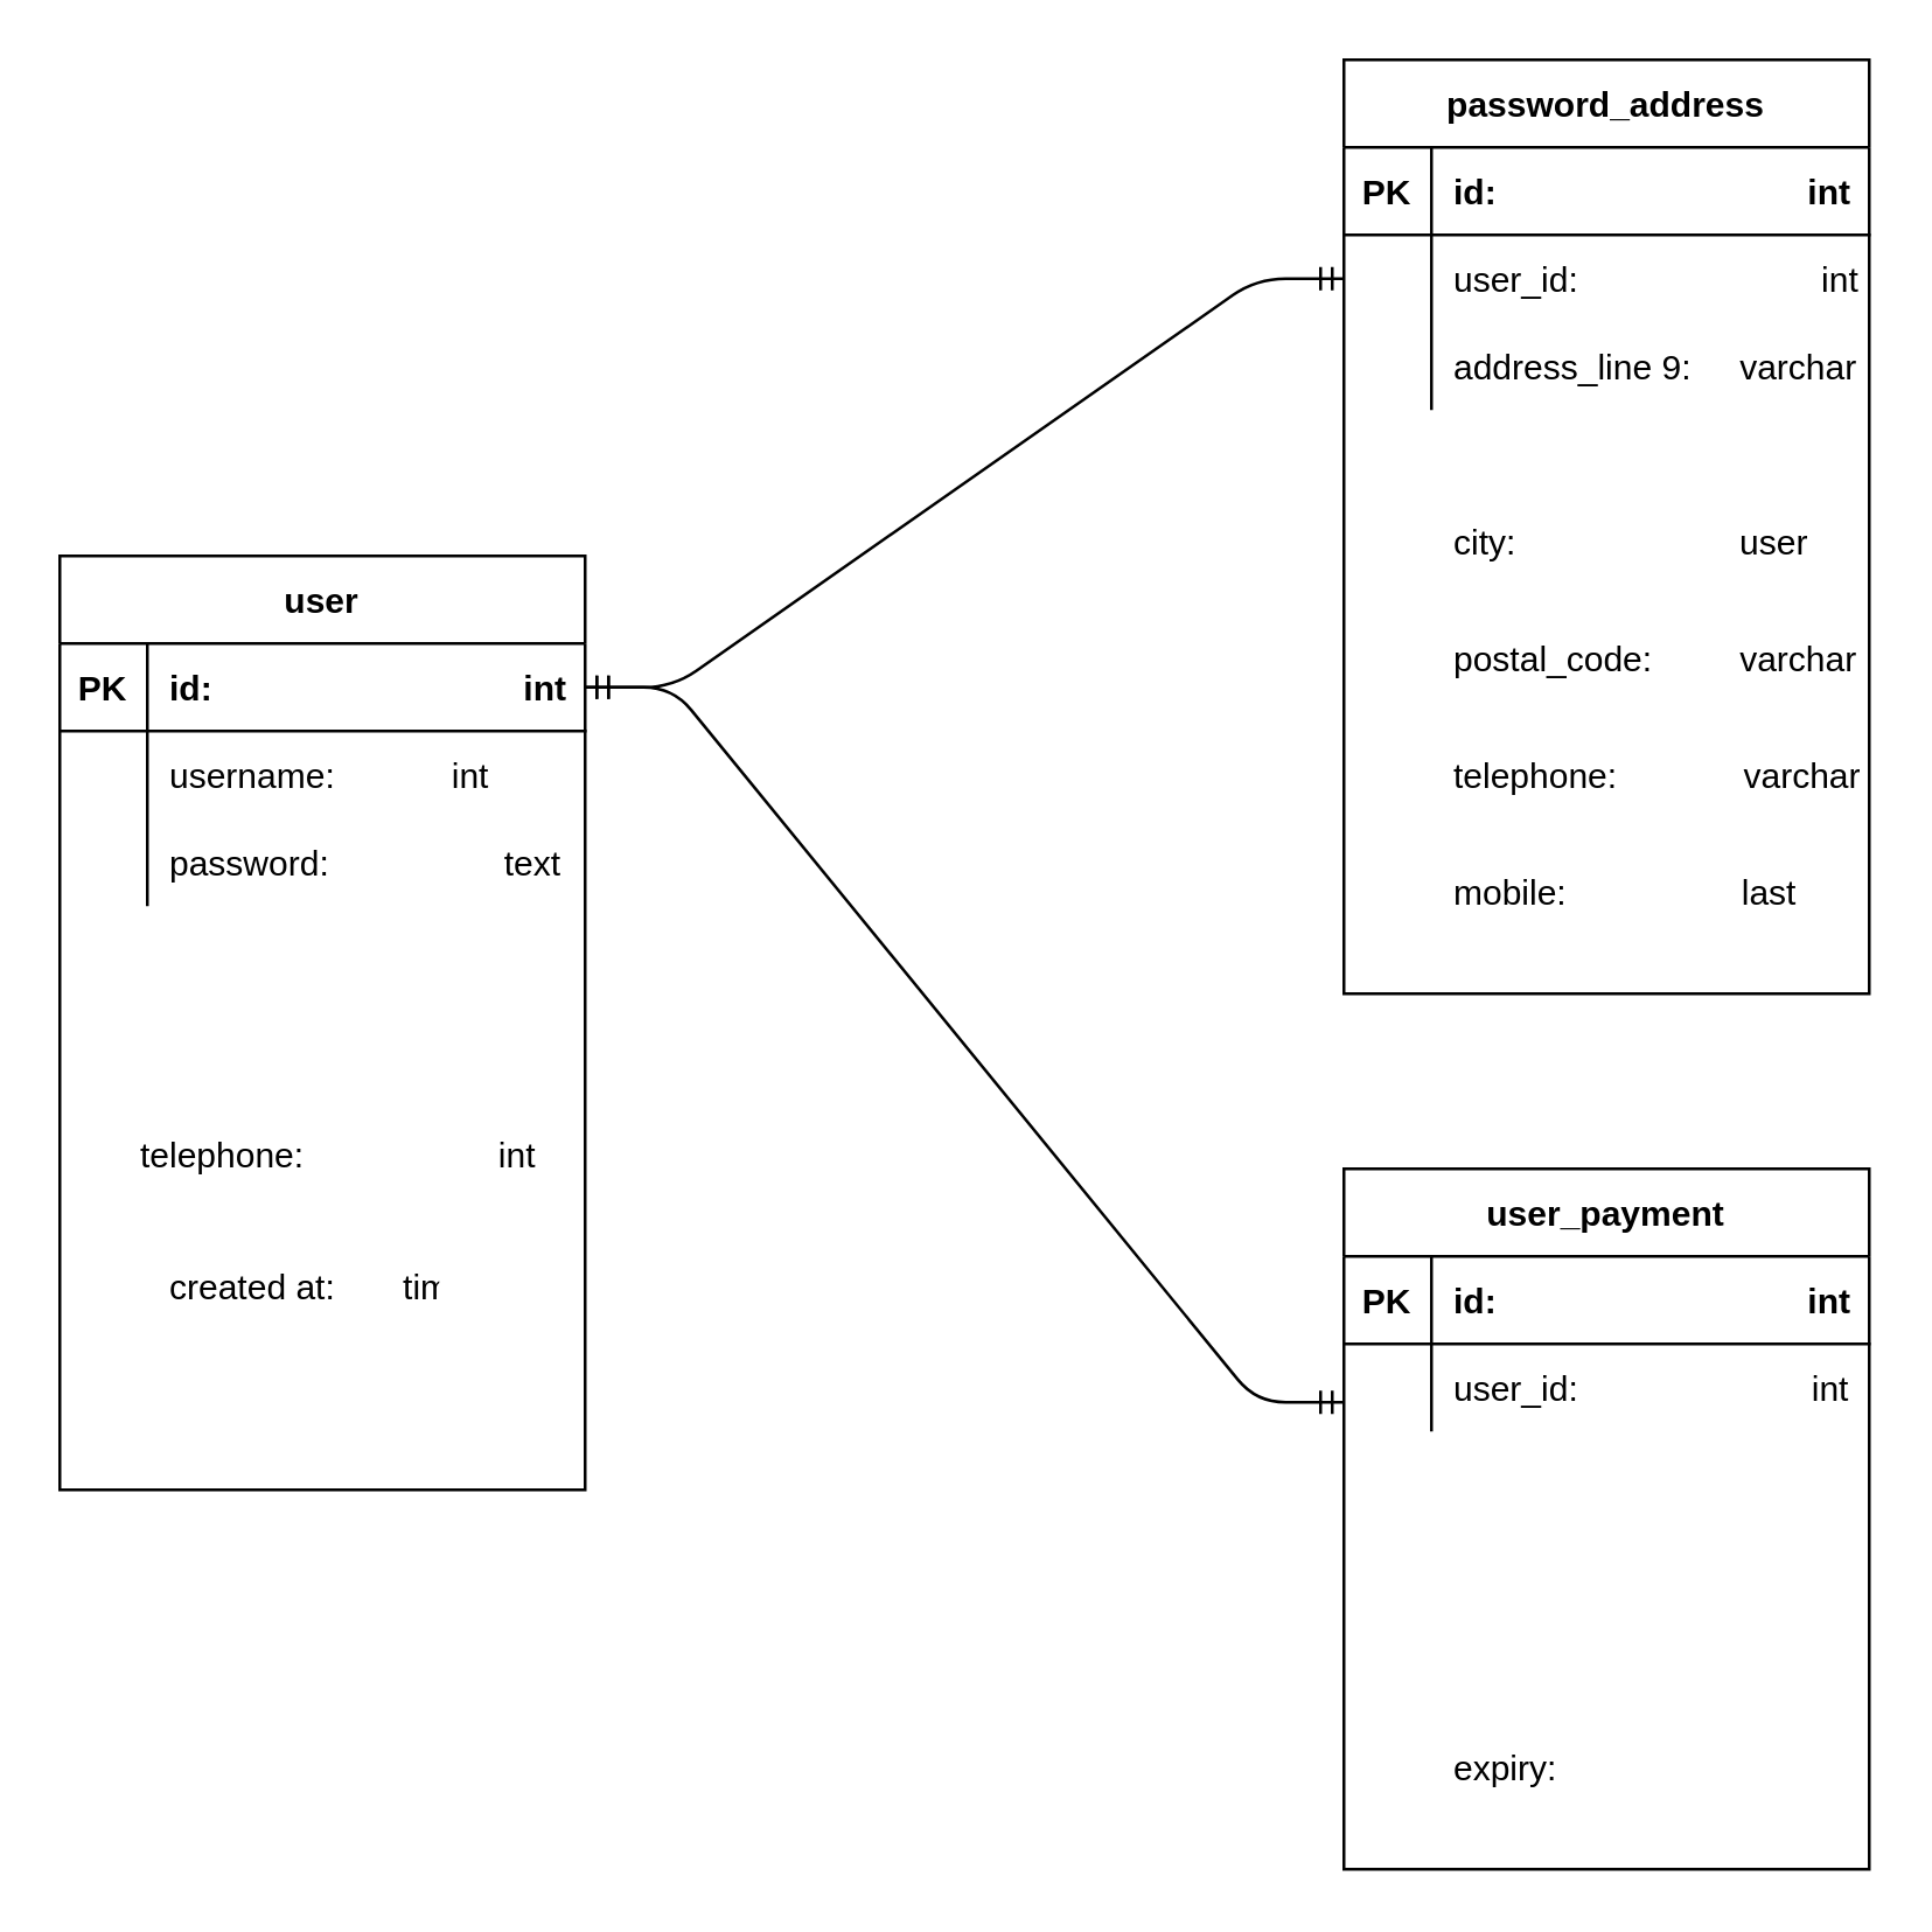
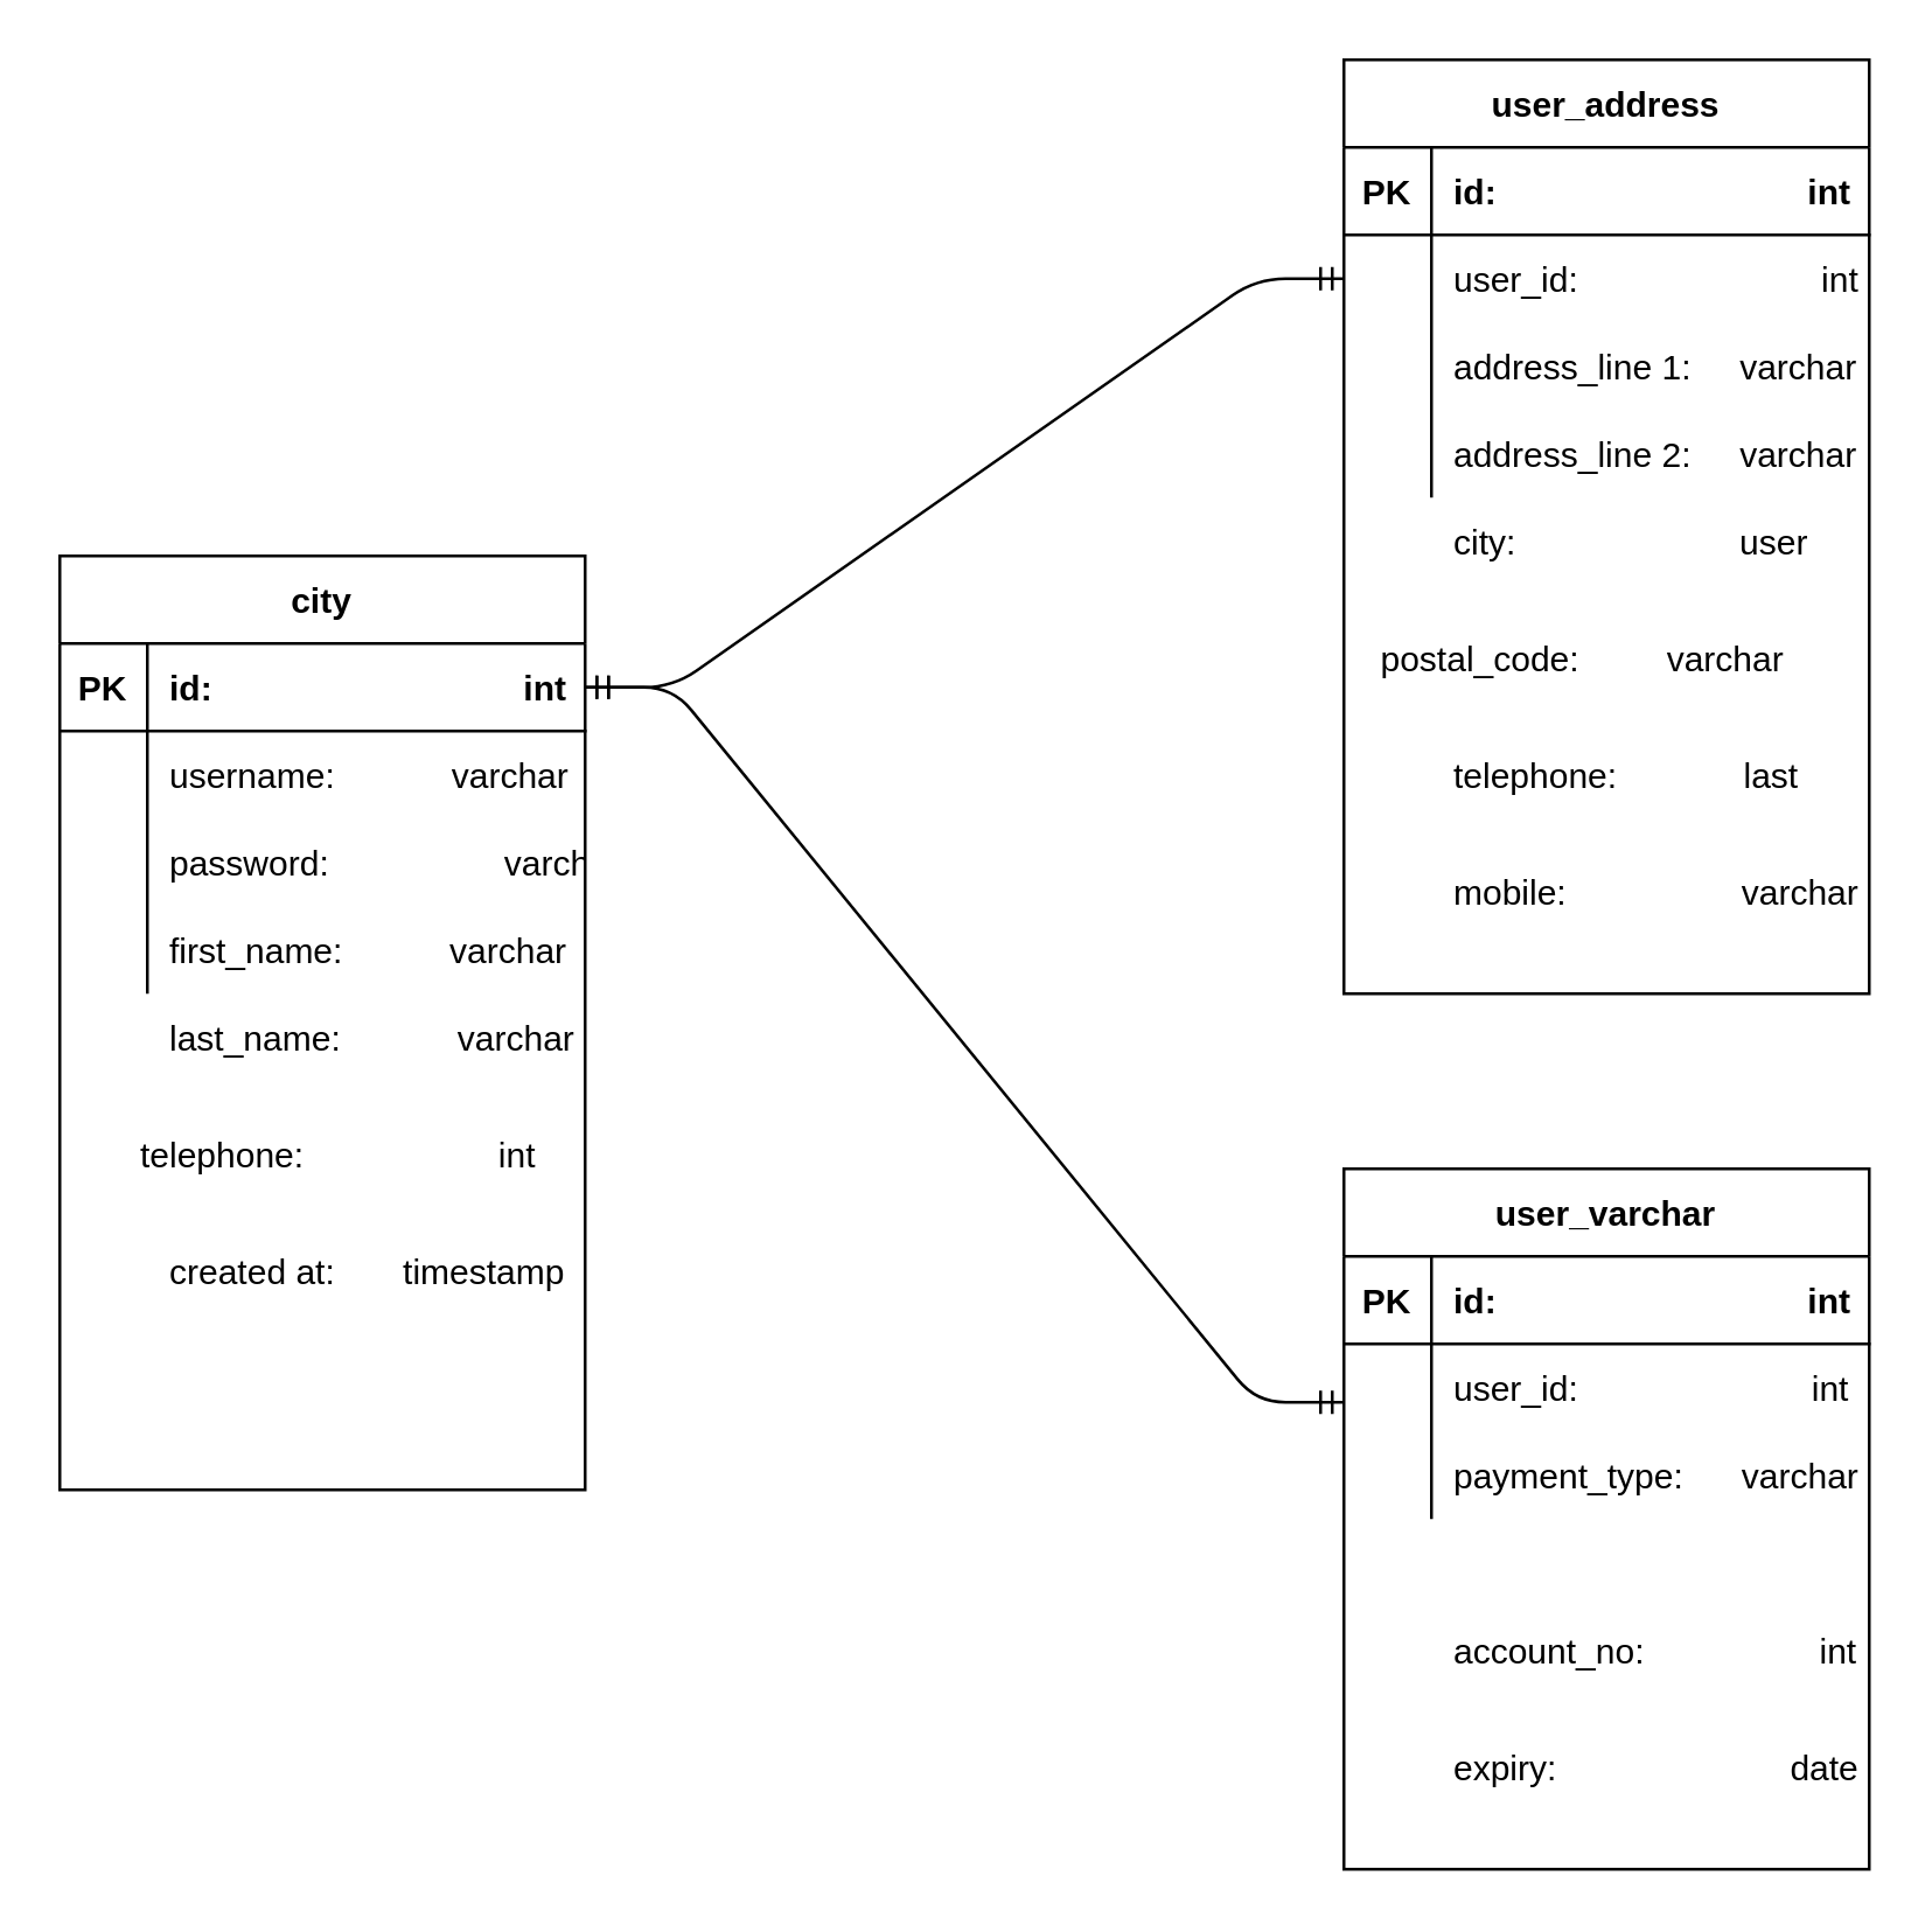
- <mxCell id="18" value="password_address" style="shape=table;startSize=30;container=1;collapsible=1;childLayout=tableLayout;fixedRows=1;rowLines=0;fontStyle=1;align=center;resizeLast=1;" vertex="1" parent="1"><mxGeometry x="460" y="20" width="180" height="320" as="geometry" /></mxCell>
+ <mxCell id="18" value="user_address" style="shape=table;startSize=30;container=1;collapsible=1;childLayout=tableLayout;fixedRows=1;rowLines=0;fontStyle=1;align=center;resizeLast=1;" vertex="1" parent="1"><mxGeometry x="460" y="20" width="180" height="320" as="geometry" /></mxCell>
- <mxCell id="27" value="address_line 9:     varchar" style="shape=partialRectangle;connectable=0;fillColor=none;top=0;left=0;bottom=0;right=0;align=left;spacingLeft=6;overflow=hidden;" vertex="1" parent="25"><mxGeometry x="30" width="150" height="30" as="geometry" /></mxCell>
+ <mxCell id="27" value="address_line 1:     varchar" style="shape=partialRectangle;connectable=0;fillColor=none;top=0;left=0;bottom=0;right=0;align=left;spacingLeft=6;overflow=hidden;" vertex="1" parent="25"><mxGeometry x="30" width="150" height="30" as="geometry" /></mxCell>
+ <mxCell id="30" value="address_line 2:     varchar" style="shape=partialRectangle;connectable=0;fillColor=none;top=0;left=0;bottom=0;right=0;align=left;spacingLeft=6;overflow=hidden;" vertex="1" parent="28"><mxGeometry x="30" width="150" height="30" as="geometry" /></mxCell>
- <mxCell id="2" value="user" style="shape=table;startSize=30;container=1;collapsible=1;childLayout=tableLayout;fixedRows=1;rowLines=0;fontStyle=1;align=center;resizeLast=1;" vertex="1" parent="1"><mxGeometry x="20" y="190" width="180" height="320" as="geometry" /></mxCell>
+ <mxCell id="2" value="city" style="shape=table;startSize=30;container=1;collapsible=1;childLayout=tableLayout;fixedRows=1;rowLines=0;fontStyle=1;align=center;resizeLast=1;" vertex="1" parent="1"><mxGeometry x="20" y="190" width="180" height="320" as="geometry" /></mxCell>
- <mxCell id="32" value="postal_code:         varchar" style="shape=partialRectangle;connectable=0;fillColor=none;top=0;left=0;bottom=0;right=0;align=left;spacingLeft=6;overflow=hidden;" vertex="1" parent="1"><mxGeometry x="490" y="210" width="150" height="30" as="geometry" /></mxCell>
+ <mxCell id="32" value="postal_code:         varchar" style="shape=partialRectangle;connectable=0;fillColor=none;top=0;left=0;bottom=0;right=0;align=left;spacingLeft=6;overflow=hidden;" vertex="1" parent="1"><mxGeometry x="465" y="210" width="150" height="30" as="geometry" /></mxCell>
- <mxCell id="8" value="username:            int" style="shape=partialRectangle;connectable=0;fillColor=none;top=0;left=0;bottom=0;right=0;align=left;spacingLeft=6;overflow=hidden;" vertex="1" parent="6"><mxGeometry x="30" width="150" height="30" as="geometry" /></mxCell>
+ <mxCell id="8" value="username:            varchar" style="shape=partialRectangle;connectable=0;fillColor=none;top=0;left=0;bottom=0;right=0;align=left;spacingLeft=6;overflow=hidden;" vertex="1" parent="6"><mxGeometry x="30" width="150" height="30" as="geometry" /></mxCell>
- <mxCell id="33" value="telephone:             varchar" style="shape=partialRectangle;connectable=0;fillColor=none;top=0;left=0;bottom=0;right=0;align=left;spacingLeft=6;overflow=hidden;" vertex="1" parent="1"><mxGeometry x="490" y="250" width="150" height="30" as="geometry" /></mxCell>
+ <mxCell id="33" value="telephone:             last" style="shape=partialRectangle;connectable=0;fillColor=none;top=0;left=0;bottom=0;right=0;align=left;spacingLeft=6;overflow=hidden;" vertex="1" parent="1"><mxGeometry x="490" y="250" width="150" height="30" as="geometry" /></mxCell>
- <mxCell id="11" value="password:                  text" style="shape=partialRectangle;connectable=0;fillColor=none;top=0;left=0;bottom=0;right=0;align=left;spacingLeft=6;overflow=hidden;" vertex="1" parent="9"><mxGeometry x="30" width="150" height="30" as="geometry" /></mxCell>
+ <mxCell id="11" value="password:                  varchar" style="shape=partialRectangle;connectable=0;fillColor=none;top=0;left=0;bottom=0;right=0;align=left;spacingLeft=6;overflow=hidden;" vertex="1" parent="9"><mxGeometry x="30" width="150" height="30" as="geometry" /></mxCell>
- <mxCell id="34" value="mobile:                  last" style="shape=partialRectangle;connectable=0;fillColor=none;top=0;left=0;bottom=0;right=0;align=left;spacingLeft=6;overflow=hidden;" vertex="1" parent="1"><mxGeometry x="490" y="290" width="150" height="30" as="geometry" /></mxCell>
+ <mxCell id="34" value="mobile:                  varchar" style="shape=partialRectangle;connectable=0;fillColor=none;top=0;left=0;bottom=0;right=0;align=left;spacingLeft=6;overflow=hidden;" vertex="1" parent="1"><mxGeometry x="490" y="290" width="150" height="30" as="geometry" /></mxCell>
+ <mxCell id="14" value="first_name:           varchar" style="shape=partialRectangle;connectable=0;fillColor=none;top=0;left=0;bottom=0;right=0;align=left;spacingLeft=6;overflow=hidden;" vertex="1" parent="12"><mxGeometry x="30" width="150" height="30" as="geometry" /></mxCell>
+ <mxCell id="15" value="last_name:            varchar" style="shape=partialRectangle;connectable=0;fillColor=none;top=0;left=0;bottom=0;right=0;align=left;spacingLeft=6;overflow=hidden;" vertex="1" parent="1"><mxGeometry x="50" y="340" width="150" height="30" as="geometry" /></mxCell>
- <mxCell id="35" value="user_payment" style="shape=table;startSize=30;container=1;collapsible=1;childLayout=tableLayout;fixedRows=1;rowLines=0;fontStyle=1;align=center;resizeLast=1;" vertex="1" parent="1"><mxGeometry x="460" y="400" width="180" height="240" as="geometry" /></mxCell>
+ <mxCell id="35" value="user_varchar" style="shape=table;startSize=30;container=1;collapsible=1;childLayout=tableLayout;fixedRows=1;rowLines=0;fontStyle=1;align=center;resizeLast=1;" vertex="1" parent="1"><mxGeometry x="460" y="400" width="180" height="240" as="geometry" /></mxCell>
- <mxCell id="17" value="created at:       timestamp" style="shape=partialRectangle;connectable=0;fillColor=none;top=0;left=0;bottom=0;right=0;align=left;spacingLeft=6;overflow=hidden;" vertex="1" parent="1"><mxGeometry x="50" y="420" width="100" height="40" as="geometry" /></mxCell>
+ <mxCell id="17" value="created at:       timestamp" style="shape=partialRectangle;connectable=0;fillColor=none;top=0;left=0;bottom=0;right=0;align=left;spacingLeft=6;overflow=hidden;" vertex="1" parent="1"><mxGeometry x="50" y="420" width="150" height="30" as="geometry" /></mxCell>
+ <mxCell id="44" value="payment_type:      varchar" style="shape=partialRectangle;connectable=0;fillColor=none;top=0;left=0;bottom=0;right=0;align=left;spacingLeft=6;overflow=hidden;" vertex="1" parent="42"><mxGeometry x="30" width="150" height="30" as="geometry" /></mxCell>
+ <mxCell id="47" value="account_no:                  int" style="shape=partialRectangle;connectable=0;fillColor=none;top=0;left=0;bottom=0;right=0;align=left;spacingLeft=6;overflow=hidden;" vertex="1" parent="1"><mxGeometry x="490" y="550" width="150" height="30" as="geometry" /></mxCell>
- <mxCell id="48" value="expiry:                        date" style="shape=partialRectangle;connectable=0;fillColor=none;top=0;left=0;bottom=0;right=0;align=left;spacingLeft=6;overflow=hidden;" vertex="1" parent="1"><mxGeometry x="490" y="590" width="120" height="30" as="geometry" /></mxCell>
+ <mxCell id="48" value="expiry:                        date" style="shape=partialRectangle;connectable=0;fillColor=none;top=0;left=0;bottom=0;right=0;align=left;spacingLeft=6;overflow=hidden;" vertex="1" parent="1"><mxGeometry x="490" y="590" width="150" height="30" as="geometry" /></mxCell>
